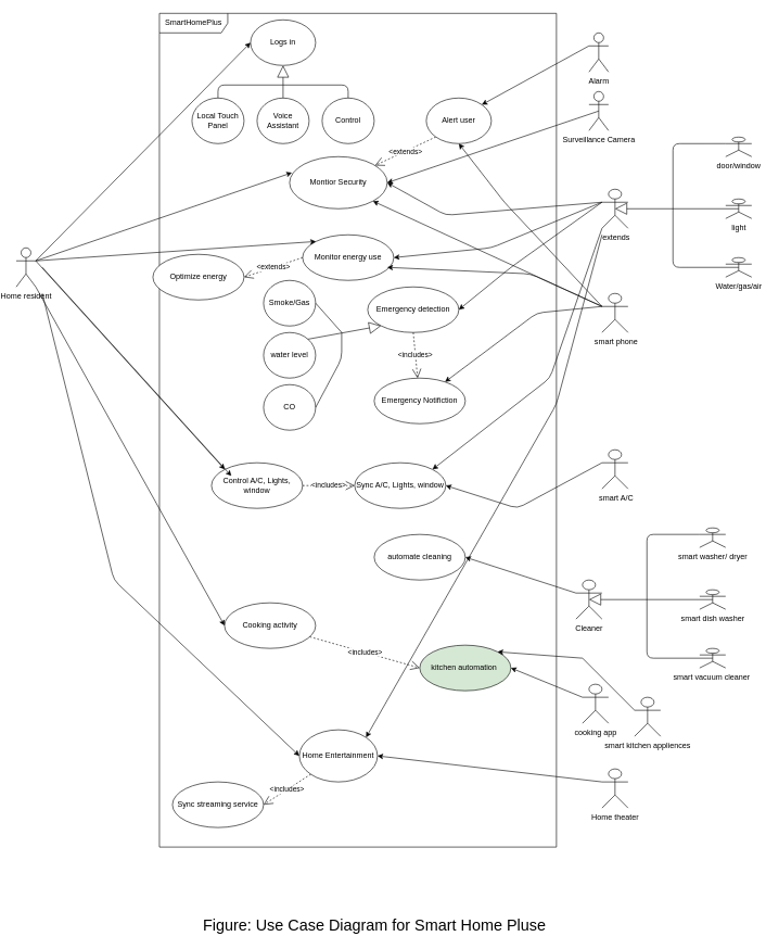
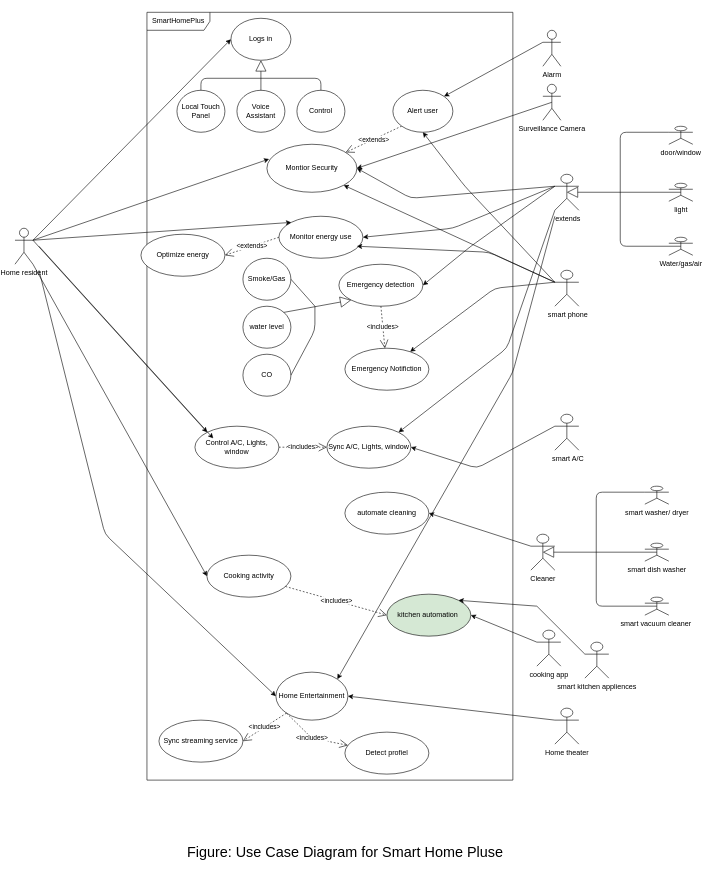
+ <mxCell id="78" value="&amp;lt;includes&amp;gt;" style="endArrow=open;endSize=12;dashed=1;html=1;exitX=0;exitY=1;exitDx=0;exitDy=0;" edge="1" parent="1" source="71" target="77"><mxGeometry width="160" relative="1" as="geometry"><mxPoint x="481.166" y="987.02" as="sourcePoint" /><mxPoint x="650" y="1035" as="targetPoint" /><Array as="points"><mxPoint x="515" y="1230" /></Array></mxGeometry></mxCell>
+ <mxCell id="77" value="Detect profiel" style="ellipse;whiteSpace=wrap;html=1;" vertex="1" parent="1"><mxGeometry x="570" y="1220" width="140" height="70" as="geometry" /></mxCell>
